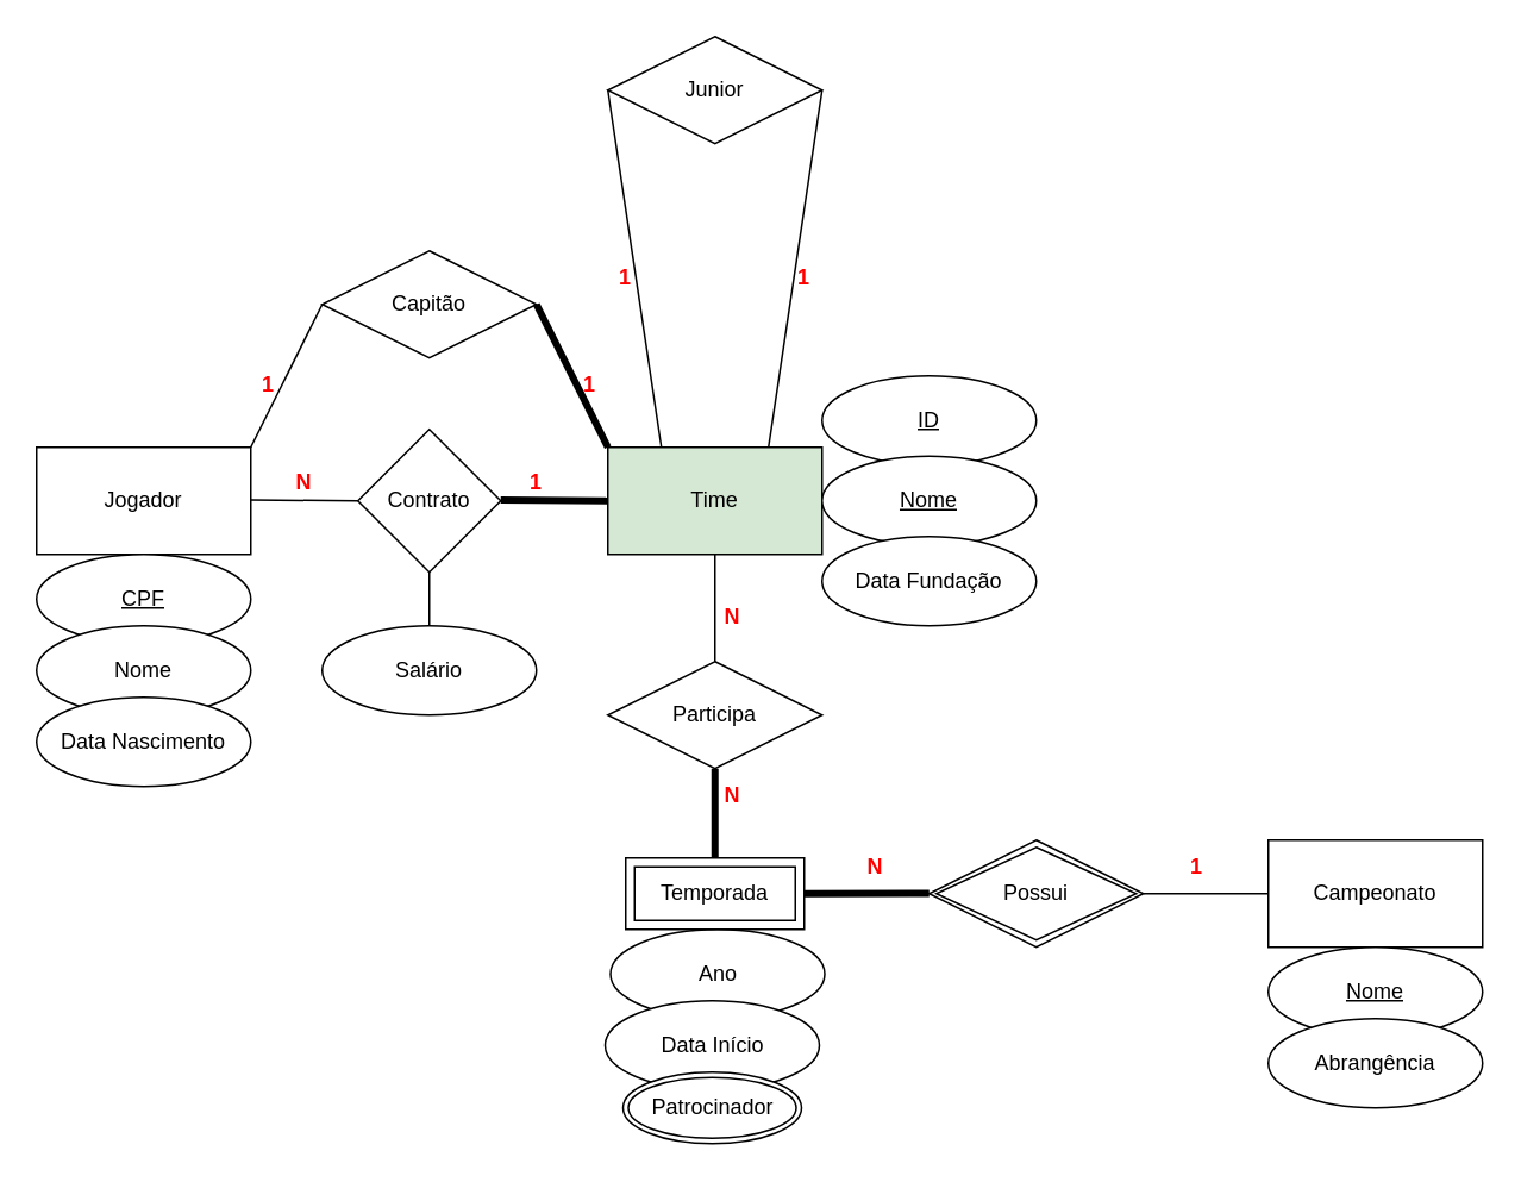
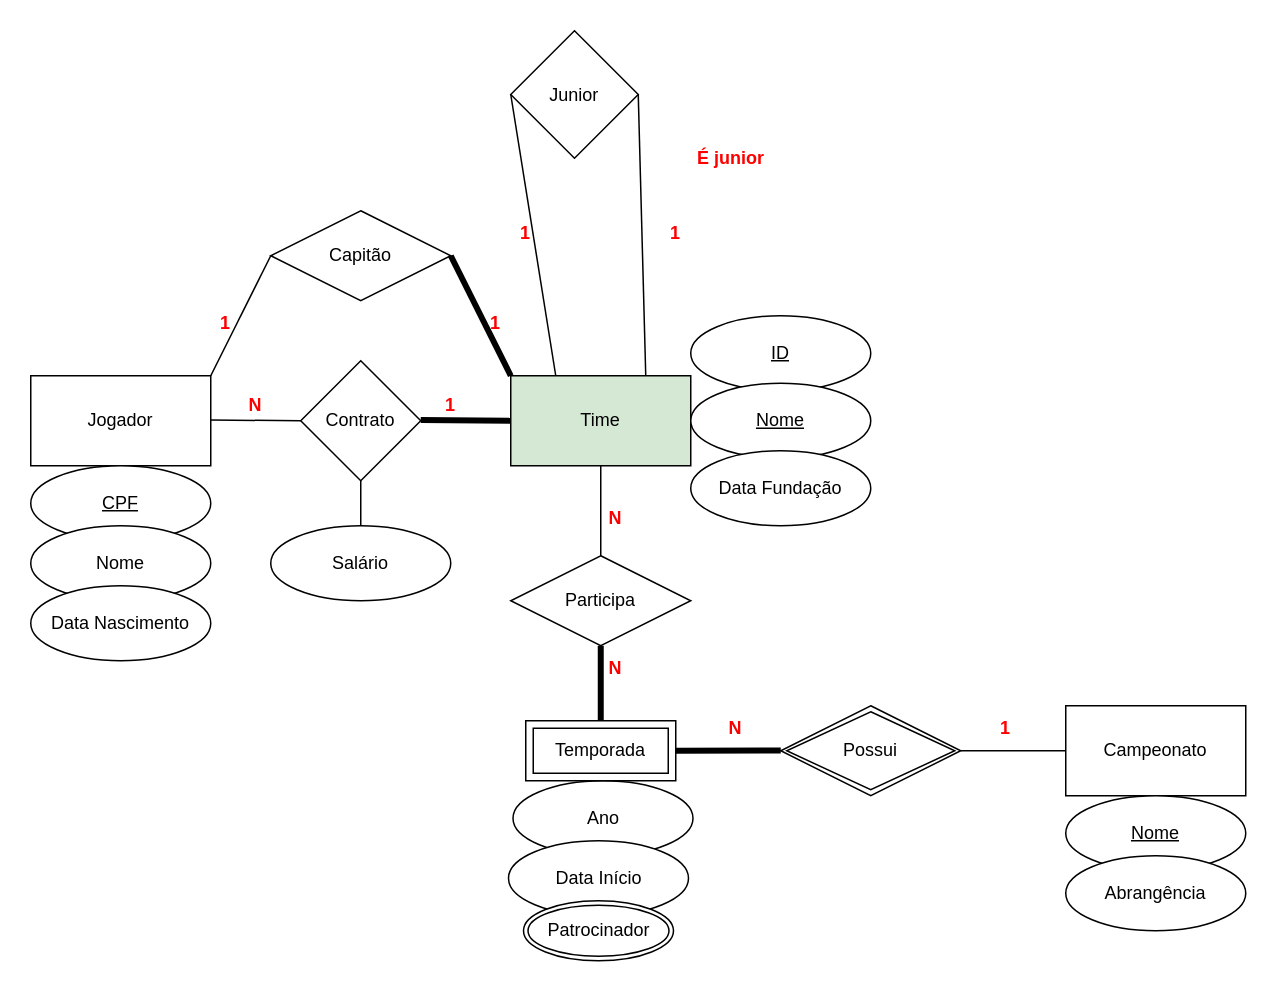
- <mxCell id="29" value="Junior" style="shape=rhombus;perimeter=rhombusPerimeter;whiteSpace=wrap;html=1;align=center;" vertex="1" parent="1"><mxGeometry x="340" width="120" height="60" as="geometry" y="20" /></mxCell>
+ <mxCell id="29" value="Junior" style="shape=rhombus;perimeter=rhombusPerimeter;whiteSpace=wrap;html=1;align=center;" vertex="1" parent="1"><mxGeometry x="340" y="20" width="85" height="85" as="geometry" /></mxCell>
+ <mxCell id="32" value="É junior" style="text;html=1;strokeColor=none;fillColor=none;align=center;verticalAlign=middle;whiteSpace=wrap;rounded=0;fontColor=#FF0000;fontStyle=1" vertex="1" parent="1"><mxGeometry x="457" y="90" width="60" height="30" as="geometry" /></mxCell>
